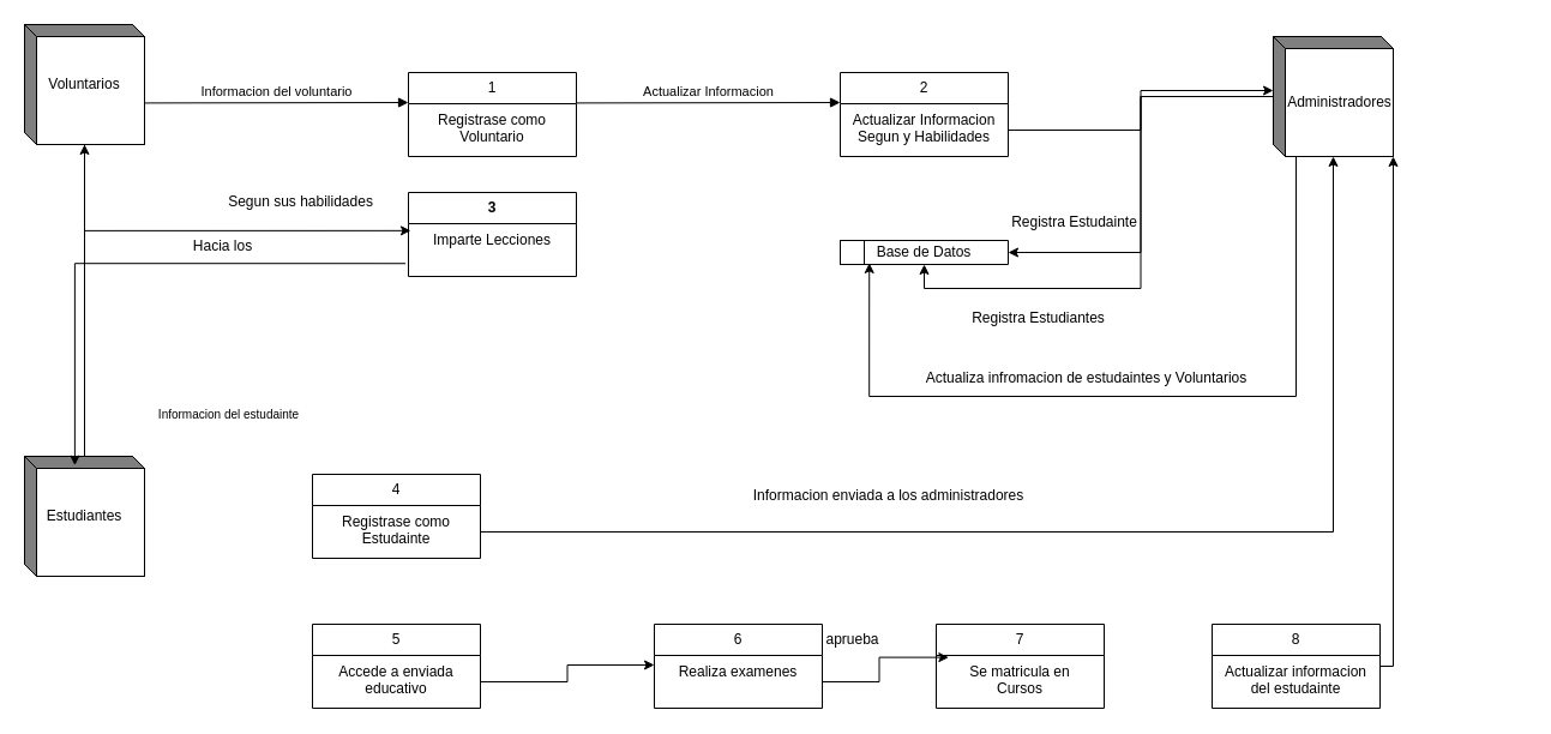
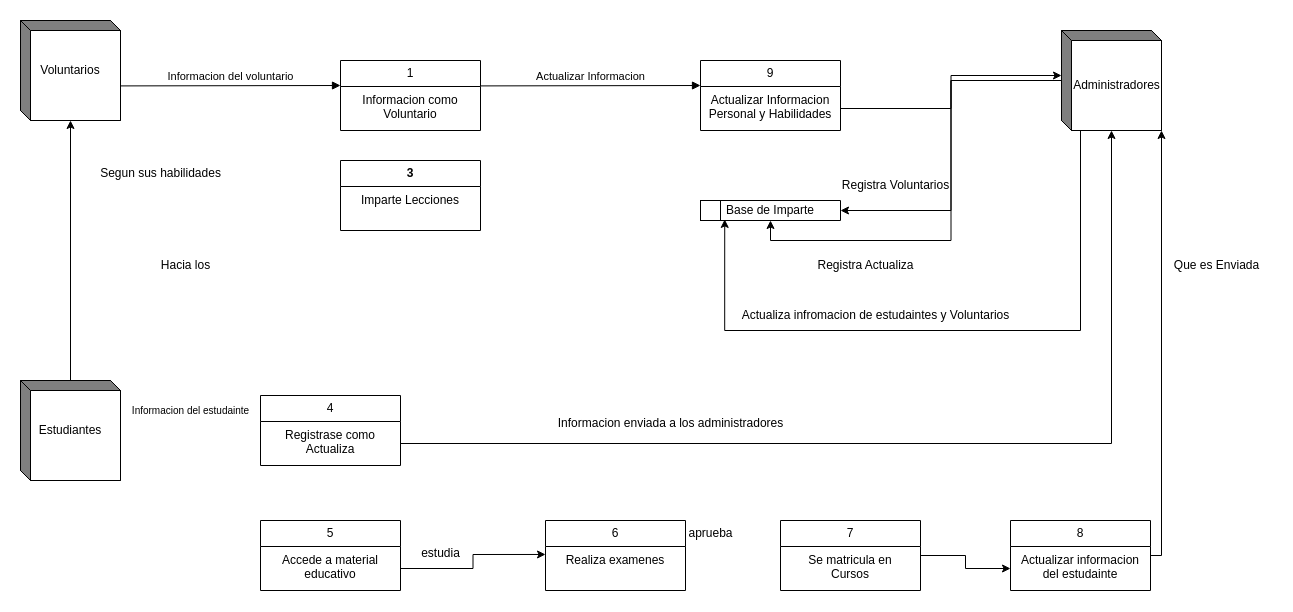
- <mxCell id="13" value="2" style="swimlane;fontStyle=0;childLayout=stackLayout;horizontal=1;startSize=26;fillColor=none;horizontalStack=0;resizeParent=1;resizeParentMax=0;resizeLast=0;collapsible=1;marginBottom=0;whiteSpace=wrap;html=1;" vertex="1" parent="1"><mxGeometry x="700" y="60" width="140" height="70" as="geometry" /></mxCell>
+ <mxCell id="13" value="9" style="swimlane;fontStyle=0;childLayout=stackLayout;horizontal=1;startSize=26;fillColor=none;horizontalStack=0;resizeParent=1;resizeParentMax=0;resizeLast=0;collapsible=1;marginBottom=0;whiteSpace=wrap;html=1;" vertex="1" parent="1"><mxGeometry x="700" y="60" width="140" height="70" as="geometry" /></mxCell>
- <mxCell id="5" value="Registrase como Voluntario" style="text;strokeColor=none;fillColor=none;align=center;verticalAlign=top;spacingLeft=4;spacingRight=4;overflow=hidden;rotatable=0;points=[[0,0.5],[1,0.5]];portConstraint=eastwest;whiteSpace=wrap;html=1;" vertex="1" parent="4"><mxGeometry y="26" width="140" height="44" as="geometry" /></mxCell>
+ <mxCell id="5" value="Informacion como Voluntario" style="text;strokeColor=none;fillColor=none;align=center;verticalAlign=top;spacingLeft=4;spacingRight=4;overflow=hidden;rotatable=0;points=[[0,0.5],[1,0.5]];portConstraint=eastwest;whiteSpace=wrap;html=1;" vertex="1" parent="4"><mxGeometry y="26" width="140" height="44" as="geometry" /></mxCell>
- <mxCell id="14" value="Actualizar Informacion Segun y Habilidades" style="text;strokeColor=none;fillColor=none;align=center;verticalAlign=top;spacingLeft=4;spacingRight=4;overflow=hidden;rotatable=0;points=[[0,0.5],[1,0.5]];portConstraint=eastwest;whiteSpace=wrap;html=1;" vertex="1" parent="13"><mxGeometry y="26" width="140" height="44" as="geometry" /></mxCell>
+ <mxCell id="14" value="Actualizar Informacion Personal y Habilidades" style="text;strokeColor=none;fillColor=none;align=center;verticalAlign=top;spacingLeft=4;spacingRight=4;overflow=hidden;rotatable=0;points=[[0,0.5],[1,0.5]];portConstraint=eastwest;whiteSpace=wrap;html=1;" vertex="1" parent="13"><mxGeometry y="26" width="140" height="44" as="geometry" /></mxCell>
- <mxCell id="22" value="Segun sus habilidades" style="text;html=1;align=center;verticalAlign=middle;resizable=0;points=[];autosize=1;strokeColor=none;fillColor=none;" vertex="1" parent="1"><mxGeometry x="180" y="153" width="140" height="30" as="geometry" /></mxCell>
+ <mxCell id="22" value="Segun sus habilidades" style="text;html=1;align=center;verticalAlign=middle;resizable=0;points=[];autosize=1;strokeColor=none;fillColor=none;" vertex="1" parent="1"><mxGeometry x="90" y="158" width="140" height="30" as="geometry" /></mxCell>
- <mxCell id="18" value="Registra Estudainte" style="text;html=1;align=center;verticalAlign=middle;resizable=0;points=[];autosize=1;strokeColor=none;fillColor=none;" vertex="1" parent="1"><mxGeometry x="830" y="170" width="130" height="30" as="geometry" /></mxCell>
+ <mxCell id="18" value="Registra Voluntarios" style="text;html=1;align=center;verticalAlign=middle;resizable=0;points=[];autosize=1;strokeColor=none;fillColor=none;" vertex="1" parent="1"><mxGeometry x="830" y="170" width="130" height="30" as="geometry" /></mxCell>
- <mxCell id="2" style="edgeStyle=orthogonalEdgeStyle;rounded=0;orthogonalLoop=1;jettySize=auto;html=1;entryX=0.014;entryY=0.133;entryDx=0;entryDy=0;entryPerimeter=0;" edge="1" parent="1" source="3" target="21"><mxGeometry relative="1" as="geometry" /></mxCell>
- <mxCell id="23" value="Hacia los" style="text;html=1;align=center;verticalAlign=middle;resizable=0;points=[];autosize=1;strokeColor=none;fillColor=none;" vertex="1" parent="1"><mxGeometry x="150" y="190" width="70" height="30" as="geometry" /></mxCell>
+ <mxCell id="23" value="Hacia los" style="text;html=1;align=center;verticalAlign=middle;resizable=0;points=[];autosize=1;strokeColor=none;fillColor=none;" vertex="1" parent="1"><mxGeometry x="150" y="250" width="70" height="30" as="geometry" /></mxCell>
- <mxCell id="16" value="Base de Datos" style="swimlane;fontStyle=0;childLayout=stackLayout;horizontal=1;startSize=26;fillColor=none;horizontalStack=0;resizeParent=1;resizeParentMax=0;resizeLast=0;collapsible=1;marginBottom=0;whiteSpace=wrap;html=1;" vertex="1" parent="1"><mxGeometry x="700" y="200" width="140" height="20" as="geometry" /></mxCell>
+ <mxCell id="16" value="Base de Imparte" style="swimlane;fontStyle=0;childLayout=stackLayout;horizontal=1;startSize=26;fillColor=none;horizontalStack=0;resizeParent=1;resizeParentMax=0;resizeLast=0;collapsible=1;marginBottom=0;whiteSpace=wrap;html=1;" vertex="1" parent="1"><mxGeometry x="700" y="200" width="140" height="20" as="geometry" /></mxCell>
- <mxCell id="19" style="edgeStyle=orthogonalEdgeStyle;rounded=0;orthogonalLoop=1;jettySize=auto;html=1;entryX=0.419;entryY=0.076;entryDx=0;entryDy=0;entryPerimeter=0;exitX=-0.017;exitY=0.755;exitDx=0;exitDy=0;exitPerimeter=0;" edge="1" parent="1" source="21" target="7"><mxGeometry relative="1" as="geometry" /></mxCell>
- <mxCell id="29" value="Registra Estudiantes" style="text;html=1;align=center;verticalAlign=middle;resizable=0;points=[];autosize=1;strokeColor=none;fillColor=none;" vertex="1" parent="1"><mxGeometry x="800" y="250" width="130" height="30" as="geometry" /></mxCell>
+ <mxCell id="29" value="Registra Actualiza" style="text;html=1;align=center;verticalAlign=middle;resizable=0;points=[];autosize=1;strokeColor=none;fillColor=none;" vertex="1" parent="1"><mxGeometry x="800" y="250" width="130" height="30" as="geometry" /></mxCell>
+ <mxCell id="46" value="Que es Enviada" style="text;html=1;align=center;verticalAlign=middle;resizable=0;points=[];autosize=1;strokeColor=none;fillColor=none;" vertex="1" parent="1"><mxGeometry x="1161" y="250" width="110" height="30" as="geometry" /></mxCell>
- <mxCell id="47" value="Actualiza infromacion de estudaintes y Voluntarios" style="text;html=1;align=center;verticalAlign=middle;resizable=0;points=[];autosize=1;strokeColor=none;fillColor=none;" vertex="1" parent="1"><mxGeometry x="760" y="300" width="290" height="30" as="geometry" /></mxCell>
+ <mxCell id="47" value="Actualiza infromacion de estudaintes y Voluntarios" style="text;html=1;align=center;verticalAlign=middle;resizable=0;points=[];autosize=1;strokeColor=none;fillColor=none;" vertex="1" parent="1"><mxGeometry x="730" y="300" width="290" height="30" as="geometry" /></mxCell>
- <mxCell id="26" value="&lt;font style=&quot;font-size: 10px;&quot;&gt;Informacion del estudainte&lt;/font&gt;" style="text;html=1;align=center;verticalAlign=middle;resizable=0;points=[];autosize=1;strokeColor=none;fillColor=none;" vertex="1" parent="1"><mxGeometry x="120" y="330" width="140" height="30" as="geometry" /></mxCell>
+ <mxCell id="26" value="&lt;font style=&quot;font-size: 10px;&quot;&gt;Informacion del estudainte&lt;/font&gt;" style="text;html=1;align=center;verticalAlign=middle;resizable=0;points=[];autosize=1;strokeColor=none;fillColor=none;" vertex="1" parent="1"><mxGeometry x="120" y="395" width="140" height="30" as="geometry" /></mxCell>
- <mxCell id="28" value="Informacion enviada a los administradores" style="text;html=1;align=center;verticalAlign=middle;resizable=0;points=[];autosize=1;strokeColor=none;fillColor=none;" vertex="1" parent="1"><mxGeometry x="615" y="398" width="250" height="30" as="geometry" /></mxCell>
+ <mxCell id="28" value="Informacion enviada a los administradores" style="text;html=1;align=center;verticalAlign=middle;resizable=0;points=[];autosize=1;strokeColor=none;fillColor=none;" vertex="1" parent="1"><mxGeometry x="545" y="408" width="250" height="30" as="geometry" /></mxCell>
- <mxCell id="25" value="Registrase como Estudainte" style="text;strokeColor=none;fillColor=none;align=center;verticalAlign=top;spacingLeft=4;spacingRight=4;overflow=hidden;rotatable=0;points=[[0,0.5],[1,0.5]];portConstraint=eastwest;whiteSpace=wrap;html=1;" vertex="1" parent="24"><mxGeometry y="26" width="140" height="44" as="geometry" /></mxCell>
+ <mxCell id="25" value="Registrase como Actualiza" style="text;strokeColor=none;fillColor=none;align=center;verticalAlign=top;spacingLeft=4;spacingRight=4;overflow=hidden;rotatable=0;points=[[0,0.5],[1,0.5]];portConstraint=eastwest;whiteSpace=wrap;html=1;" vertex="1" parent="24"><mxGeometry y="26" width="140" height="44" as="geometry" /></mxCell>
+ <mxCell id="44" value="estudia" style="text;html=1;align=center;verticalAlign=middle;resizable=0;points=[];autosize=1;strokeColor=none;fillColor=none;" vertex="1" parent="1"><mxGeometry x="410" y="538" width="60" height="30" as="geometry" /></mxCell>
- <mxCell id="43" style="edgeStyle=orthogonalEdgeStyle;rounded=0;orthogonalLoop=1;jettySize=auto;html=1;entryX=0.074;entryY=0.037;entryDx=0;entryDy=0;entryPerimeter=0;" edge="1" parent="1" source="35" target="38"><mxGeometry relative="1" as="geometry" /></mxCell>
+ <mxCell id="36" style="edgeStyle=orthogonalEdgeStyle;rounded=0;orthogonalLoop=1;jettySize=auto;html=1;entryX=0;entryY=0.5;entryDx=0;entryDy=0;" edge="1" parent="1" source="37" target="41"><mxGeometry relative="1" as="geometry" /></mxCell>
- <mxCell id="33" value="Accede a enviada educativo" style="text;strokeColor=none;fillColor=none;align=center;verticalAlign=top;spacingLeft=4;spacingRight=4;overflow=hidden;rotatable=0;points=[[0,0.5],[1,0.5]];portConstraint=eastwest;whiteSpace=wrap;html=1;" vertex="1" parent="32"><mxGeometry y="26" width="140" height="44" as="geometry" /></mxCell>
+ <mxCell id="33" value="Accede a material educativo" style="text;strokeColor=none;fillColor=none;align=center;verticalAlign=top;spacingLeft=4;spacingRight=4;overflow=hidden;rotatable=0;points=[[0,0.5],[1,0.5]];portConstraint=eastwest;whiteSpace=wrap;html=1;" vertex="1" parent="32"><mxGeometry y="26" width="140" height="44" as="geometry" /></mxCell>
